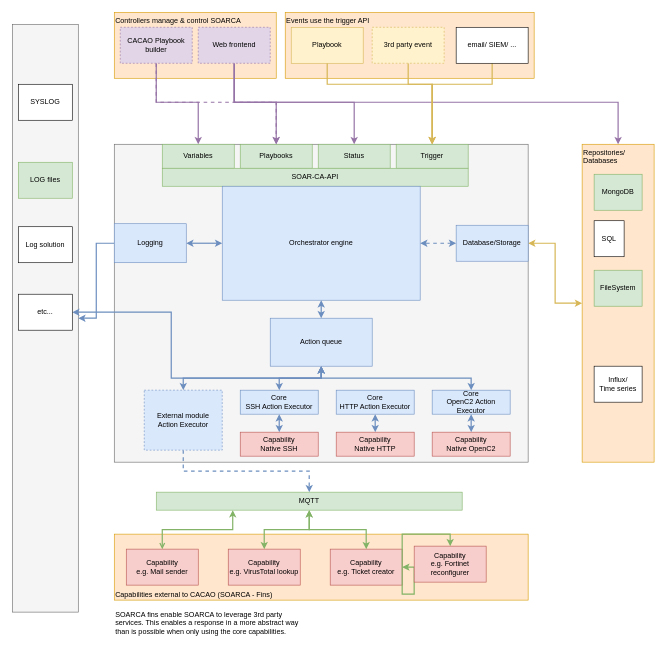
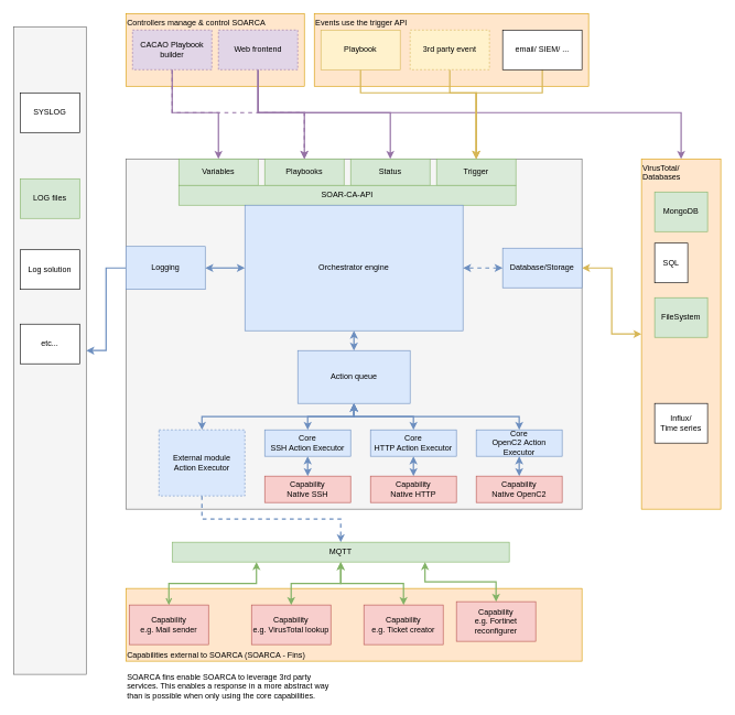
- <mxCell id="11" value="Repositories/&lt;br&gt;Databases" style="rounded=0;whiteSpace=wrap;html=1;fillColor=#ffe6cc;strokeColor=#d79b00;align=left;verticalAlign=top;" parent="1" vertex="1"><mxGeometry x="970" y="240" width="120" height="530" as="geometry" /></mxCell>
+ <mxCell id="11" value="VirusTotal/&lt;br&gt;Databases" style="rounded=0;whiteSpace=wrap;html=1;fillColor=#ffe6cc;strokeColor=#d79b00;align=left;verticalAlign=top;" parent="1" vertex="1"><mxGeometry x="970" y="240" width="120" height="530" as="geometry" /></mxCell>
- <mxCell id="20" style="edgeStyle=orthogonalEdgeStyle;rounded=0;orthogonalLoop=1;jettySize=auto;html=1;exitX=0.5;exitY=1;exitDx=0;exitDy=0;fillColor=#dae8fc;strokeColor=#6c8ebf;strokeWidth=2;startArrow=classic;startFill=1;" parent="1" source="22" target="59" edge="1"><mxGeometry relative="1" as="geometry" /></mxCell>
+ <mxCell id="20" style="edgeStyle=orthogonalEdgeStyle;rounded=0;orthogonalLoop=1;jettySize=auto;html=1;exitX=0.5;exitY=1;exitDx=0;exitDy=0;entryX=0.5;entryY=0;entryDx=0;entryDy=0;fillColor=#dae8fc;strokeColor=#6c8ebf;strokeWidth=2;startArrow=classic;startFill=1;" parent="1" source="22" target="26" edge="1"><mxGeometry relative="1" as="geometry" /></mxCell>
- <mxCell id="49" style="edgeStyle=orthogonalEdgeStyle;rounded=0;orthogonalLoop=1;jettySize=auto;html=1;exitX=0.5;exitY=0;exitDx=0;exitDy=0;strokeWidth=2;startArrow=classic;startFill=1;fillColor=#d5e8d4;strokeColor=#82b366;" parent="1" source="50" target="48" edge="1"><mxGeometry relative="1" as="geometry" /></mxCell>
+ <mxCell id="49" style="edgeStyle=orthogonalEdgeStyle;rounded=0;orthogonalLoop=1;jettySize=auto;html=1;exitX=0.5;exitY=0;exitDx=0;exitDy=0;entryX=0.75;entryY=1;entryDx=0;entryDy=0;strokeWidth=2;startArrow=classic;startFill=1;fillColor=#d5e8d4;strokeColor=#82b366;" parent="1" source="50" target="31" edge="1"><mxGeometry relative="1" as="geometry" /></mxCell>
- <mxCell id="45" value="Capability&lt;br&gt;e.g. Mail sender" style="rounded=0;whiteSpace=wrap;html=1;fillColor=#f8cecc;strokeColor=#b85450;" parent="1" vertex="1"><mxGeometry x="210" y="915" width="120" height="60" as="geometry" /></mxCell>
+ <mxCell id="45" value="Capability&lt;br&gt;e.g. Mail sender" style="rounded=0;whiteSpace=wrap;html=1;fillColor=#f8cecc;strokeColor=#b85450;" parent="1" vertex="1"><mxGeometry x="195" y="915" width="120" height="60" as="geometry" /></mxCell>
- <mxCell id="3" value="Capabilities external to CACAO (SOARCA - Fins)" style="whiteSpace=wrap;html=1;fillColor=#ffe6cc;strokeColor=#d79b00;align=left;verticalAlign=bottom;" parent="1" vertex="1"><mxGeometry x="190" y="890" width="690" height="110" as="geometry" /></mxCell>
+ <mxCell id="3" value="Capabilities external to SOARCA (SOARCA - Fins)" style="whiteSpace=wrap;html=1;fillColor=#ffe6cc;strokeColor=#d79b00;align=left;verticalAlign=bottom;" parent="1" vertex="1"><mxGeometry x="190" y="890" width="690" height="110" as="geometry" /></mxCell>
